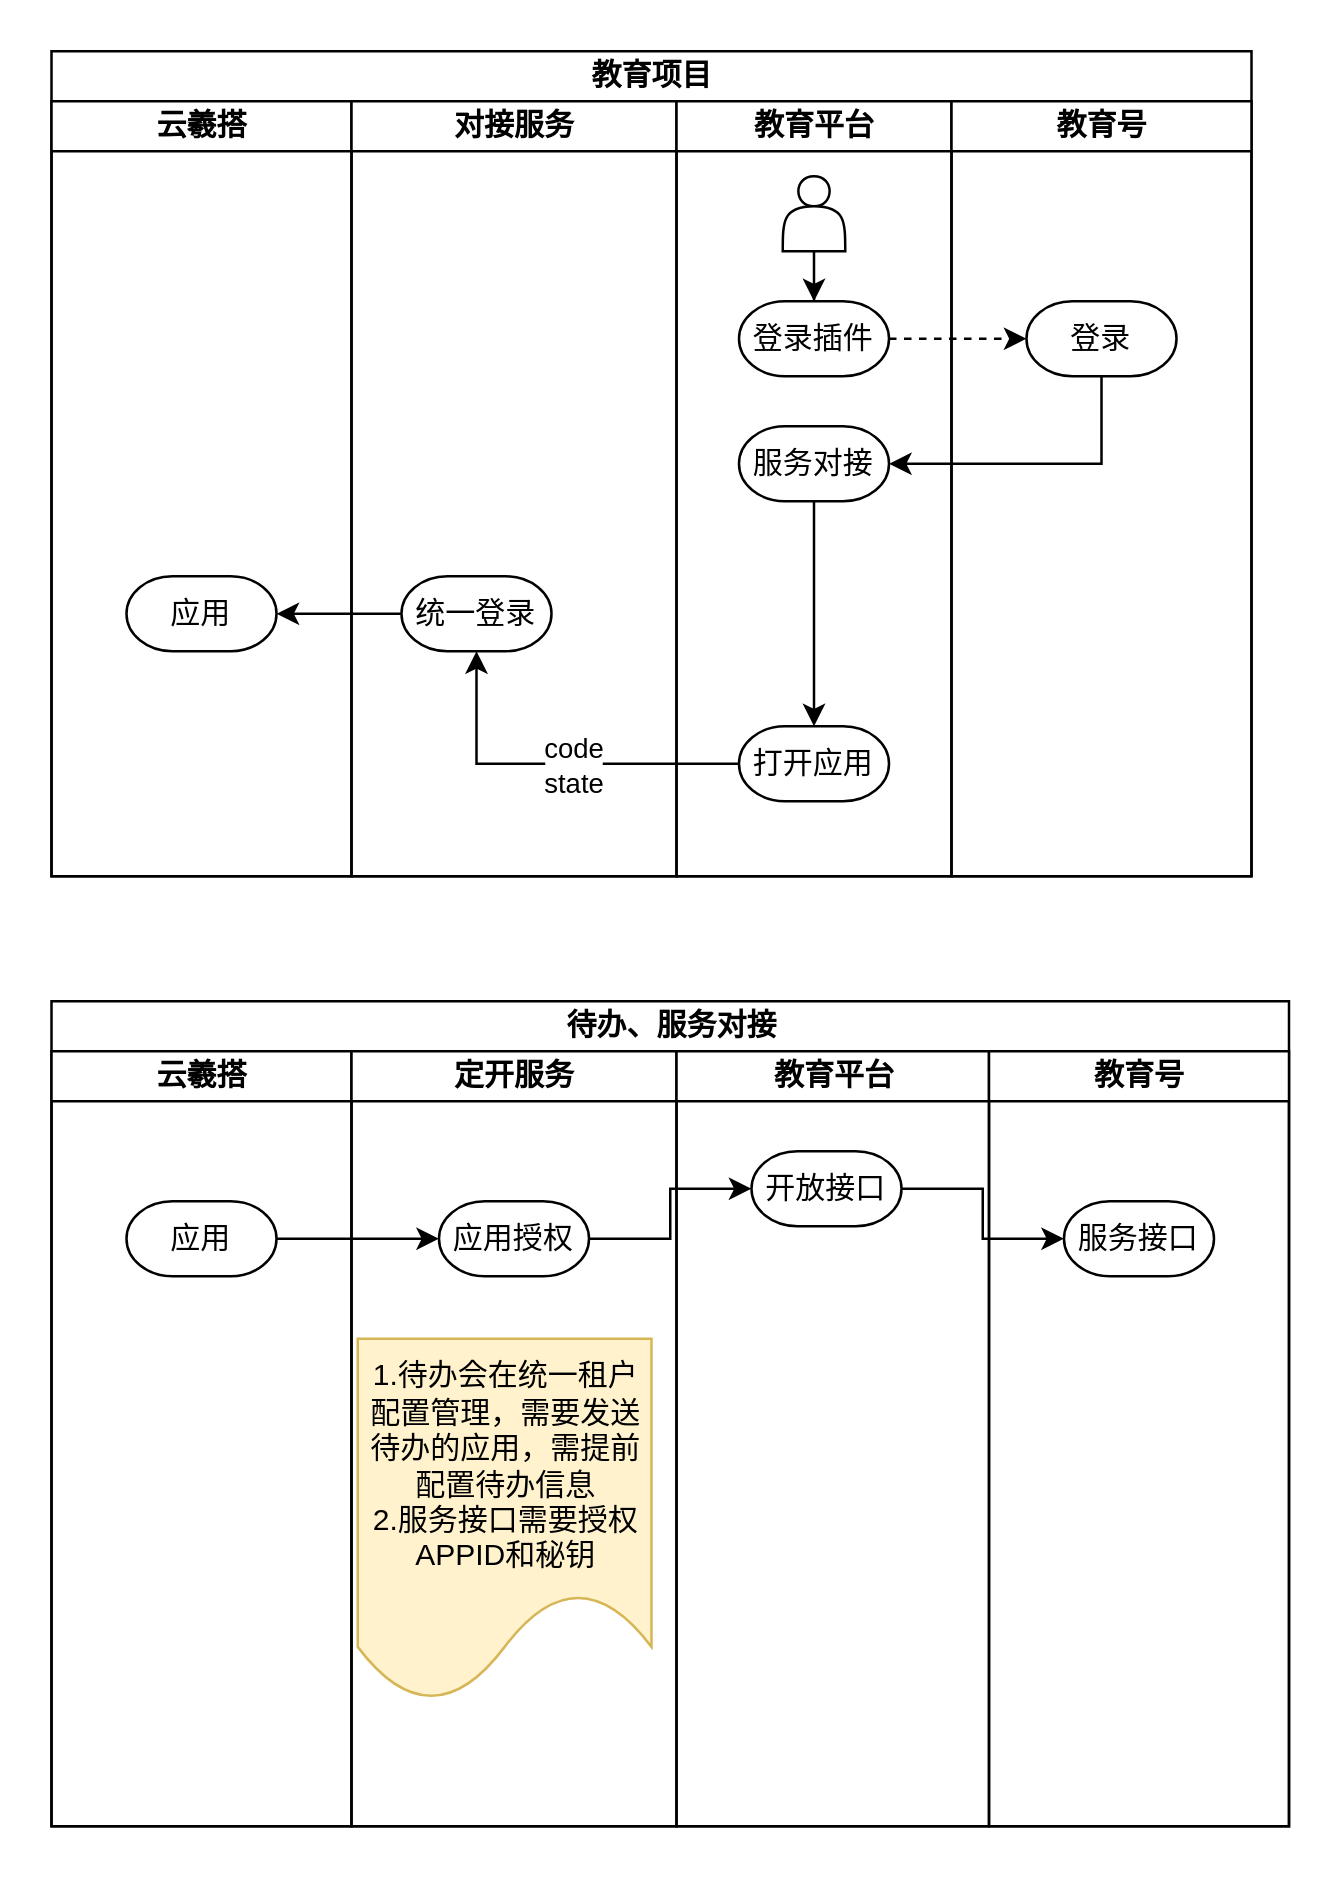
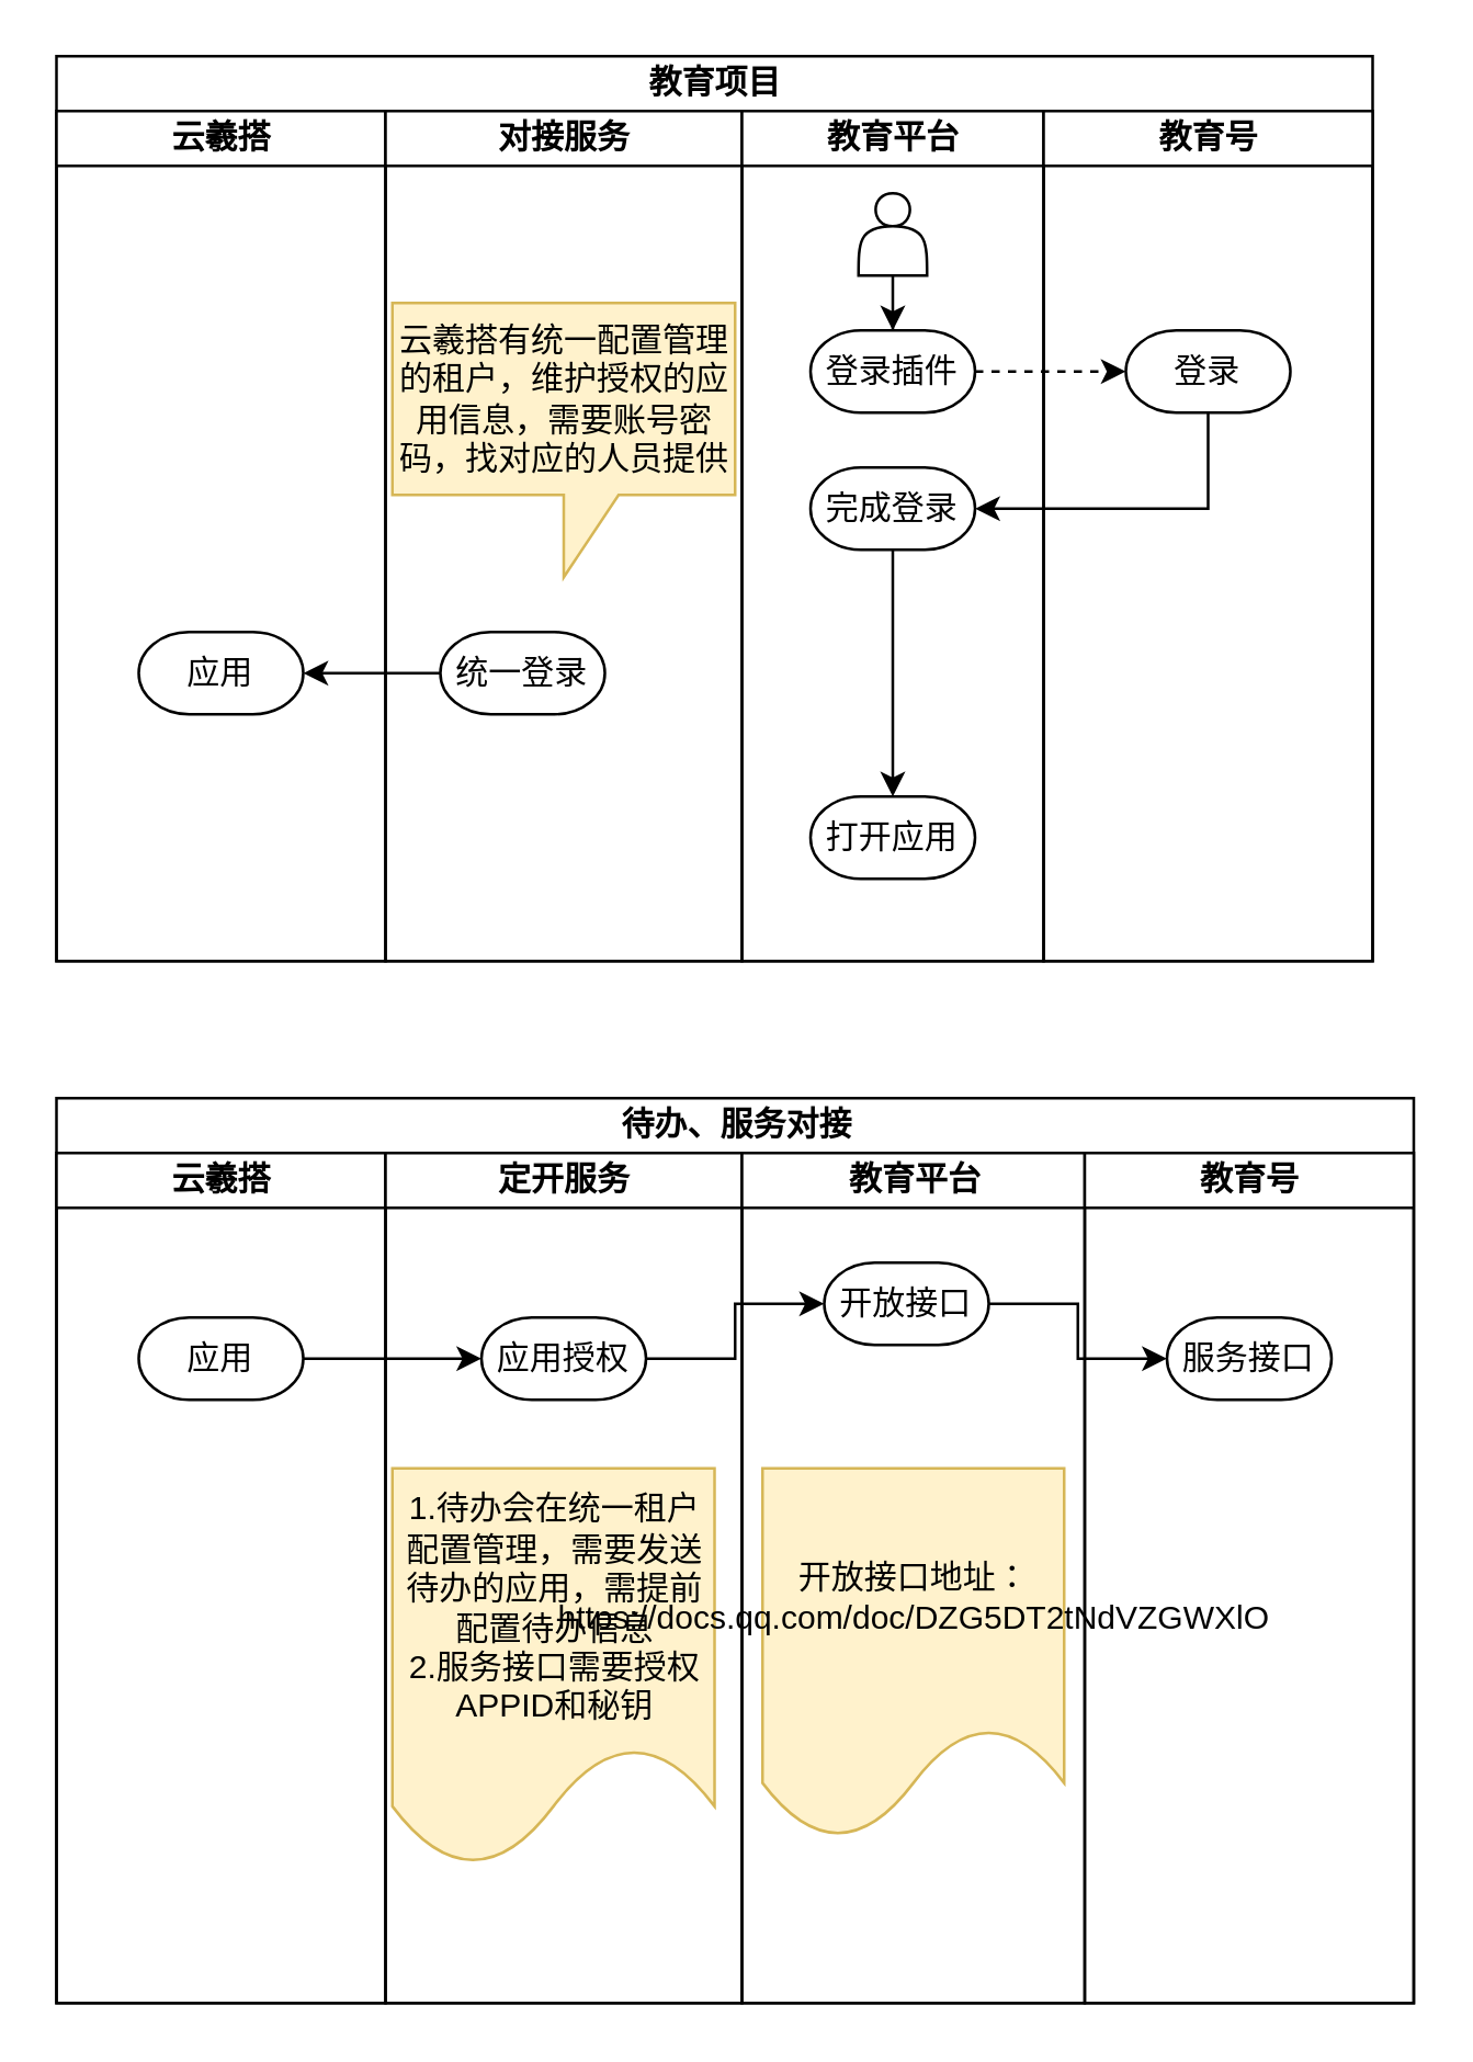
+ <mxCell id="7" value="云羲搭有统一配置管理的租户，维护授权的应用信息，需要账号密码，找对应的人员提供" style="shape=callout;whiteSpace=wrap;html=1;perimeter=calloutPerimeter;fillColor=#fff2cc;strokeColor=#d6b656;" vertex="1" parent="5"><mxGeometry x="2.5" y="70" width="125" height="100" as="geometry" /></mxCell>
- <mxCell id="13" value="服务对接" style="strokeWidth=1;html=1;shape=mxgraph.flowchart.terminator;whiteSpace=wrap;" vertex="1" parent="8"><mxGeometry x="25" y="130" width="60" height="30" as="geometry" /></mxCell>
+ <mxCell id="13" value="完成登录" style="strokeWidth=1;html=1;shape=mxgraph.flowchart.terminator;whiteSpace=wrap;" vertex="1" parent="8"><mxGeometry x="25" y="130" width="60" height="30" as="geometry" /></mxCell>
- <mxCell id="19" style="edgeStyle=orthogonalEdgeStyle;rounded=0;orthogonalLoop=1;jettySize=auto;html=1;" edge="1" parent="2" source="14" target="6"><mxGeometry relative="1" as="geometry" /></mxCell>
- <mxCell id="20" value="code&lt;br&gt;state" style="edgeLabel;html=1;align=center;verticalAlign=middle;resizable=0;points=[];" vertex="1" connectable="0" parent="19"><mxGeometry x="-0.106" relative="1" as="geometry"><mxPoint as="offset" /></mxGeometry></mxCell>
+ <mxCell id="30" value="开放接口地址：https://docs.qq.com/doc/DZG5DT2tNdVZGWXlO" style="shape=document;whiteSpace=wrap;html=1;boundedLbl=1;fillColor=#fff2cc;strokeColor=#d6b656;" vertex="1" parent="28"><mxGeometry x="7.5" y="115" width="110" height="135" as="geometry" /></mxCell>
